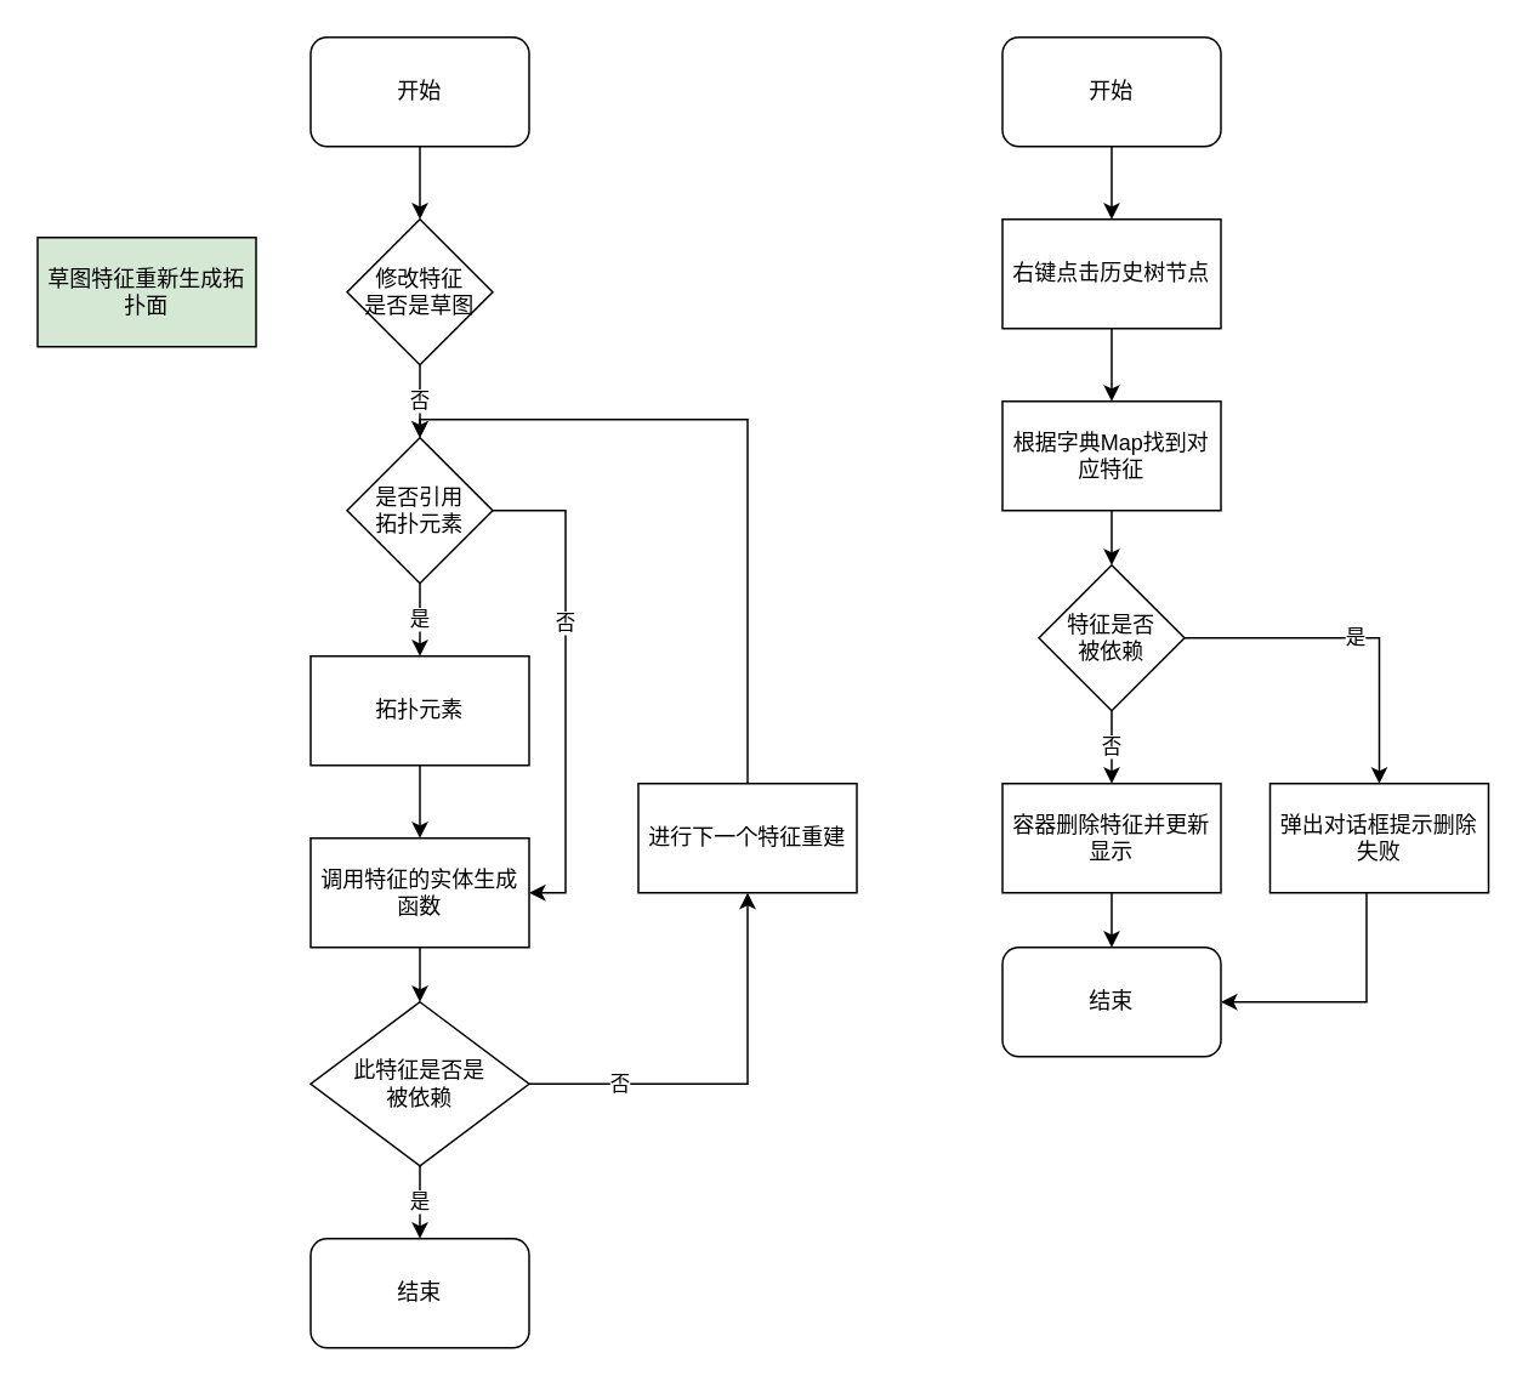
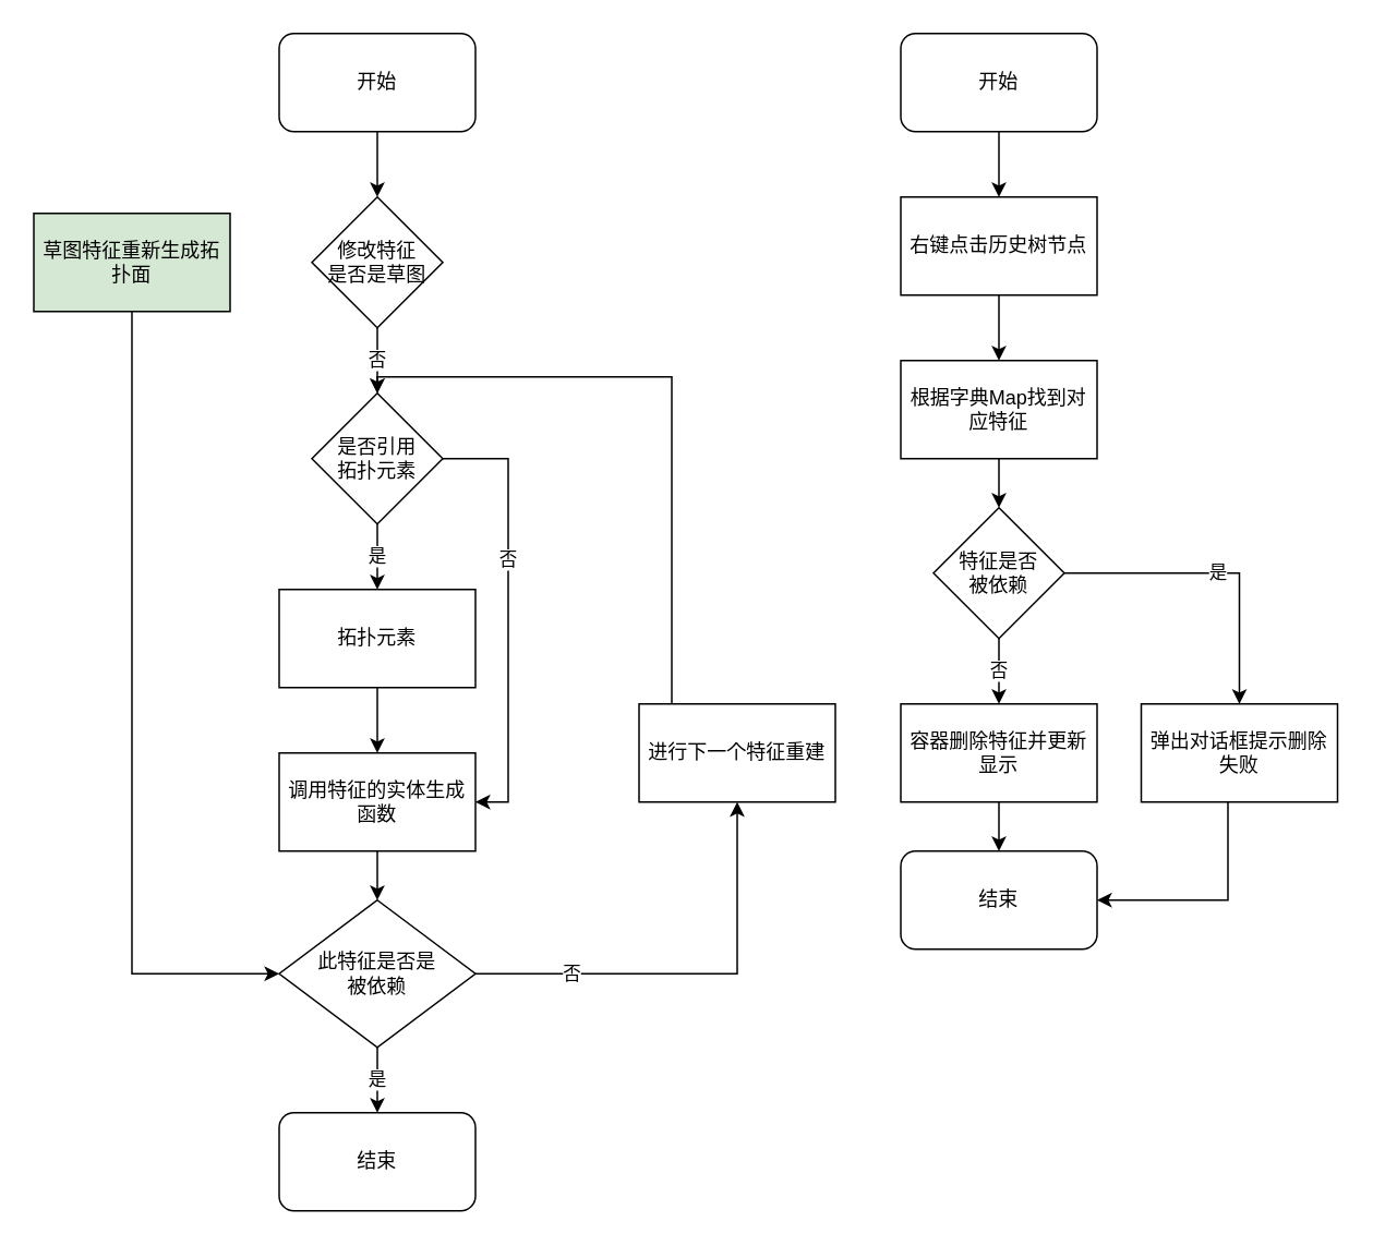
+ <mxCell id="6" style="edgeStyle=orthogonalEdgeStyle;rounded=0;orthogonalLoop=1;jettySize=auto;html=1;entryX=0;entryY=0.5;entryDx=0;entryDy=0;" edge="1" parent="1" source="7" target="18"><mxGeometry relative="1" as="geometry"><Array as="points"><mxPoint x="80" y="595" /></Array></mxGeometry></mxCell>
- <mxCell id="20" value="进行下一个特征重建" style="rounded=0;whiteSpace=wrap;html=1;" vertex="1" parent="1"><mxGeometry x="350" y="430" width="120" height="60" as="geometry" /></mxCell>
+ <mxCell id="20" value="进行下一个特征重建" style="rounded=0;whiteSpace=wrap;html=1;" vertex="1" parent="1"><mxGeometry x="390" y="430" width="120" height="60" as="geometry" /></mxCell>
